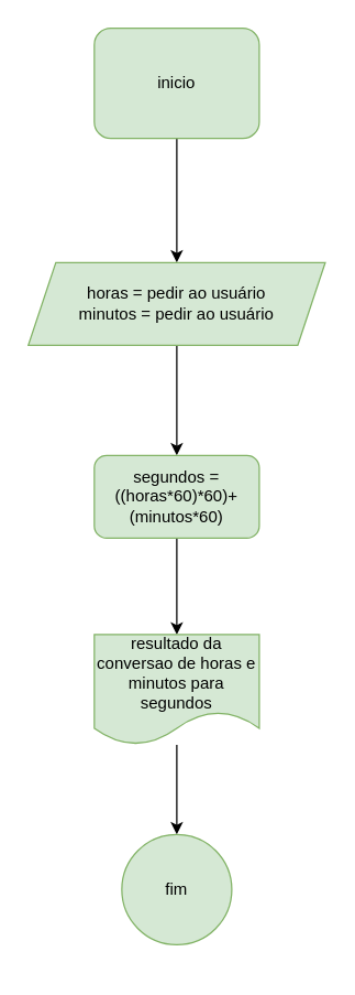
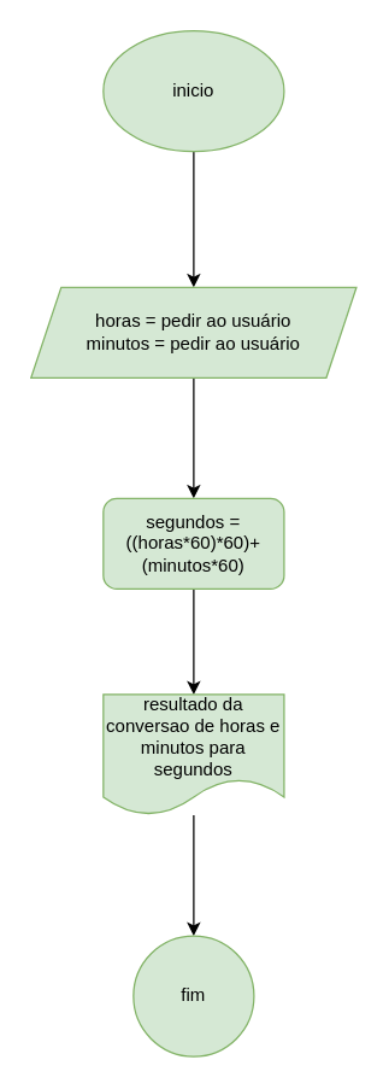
- <mxCell id="3" value="inicio" style="whiteSpace=wrap;html=1;fillColor=#d5e8d4;strokeColor=#82b366;rounded=1;" vertex="1" parent="1"><mxGeometry x="68" y="20" width="120" height="80" as="geometry" /></mxCell>
+ <mxCell id="3" value="inicio" style="ellipse;whiteSpace=wrap;html=1;fillColor=#d5e8d4;strokeColor=#82b366;" vertex="1" parent="1"><mxGeometry x="68" y="20" width="120" height="80" as="geometry" /></mxCell>
- <mxCell id="10" value="fim" style="ellipse;whiteSpace=wrap;html=1;fillColor=#d5e8d4;strokeColor=#82b366;" vertex="1" parent="1"><mxGeometry x="88" y="605" width="80" height="80" as="geometry" /></mxCell>
+ <mxCell id="10" value="fim" style="ellipse;whiteSpace=wrap;html=1;fillColor=#d5e8d4;strokeColor=#82b366;" vertex="1" parent="1"><mxGeometry x="88" y="620" width="80" height="80" as="geometry" /></mxCell>
